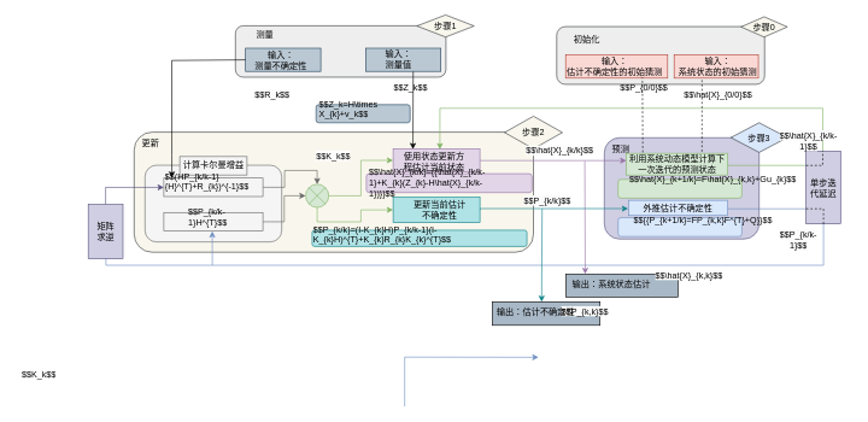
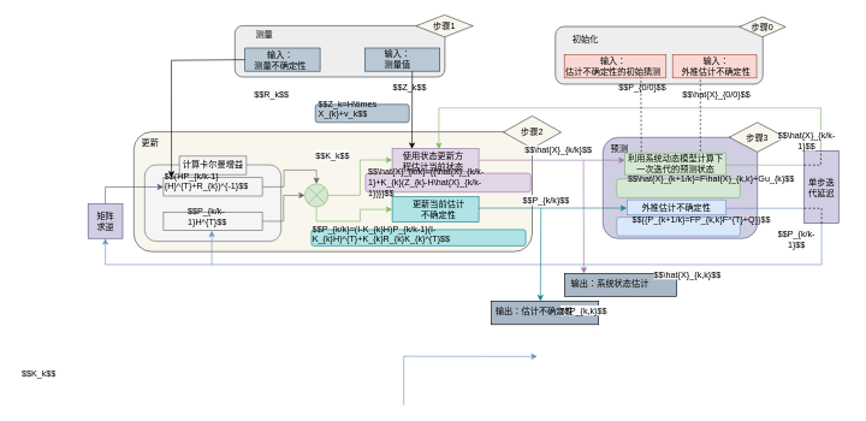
- <mxCell id="32" value="输入：&lt;div&gt;系统状态的初始猜测&lt;/div&gt;" style="text;html=1;align=center;verticalAlign=middle;whiteSpace=wrap;rounded=0;" vertex="1" parent="1"><mxGeometry x="931.5" y="76.35" width="120" height="30" as="geometry" /></mxCell>
+ <mxCell id="32" value="输入：&lt;div&gt;外推估计不确定性&lt;/div&gt;" style="text;html=1;align=center;verticalAlign=middle;whiteSpace=wrap;rounded=0;" vertex="1" parent="1"><mxGeometry x="931.5" y="76.35" width="120" height="30" as="geometry" /></mxCell>
- <mxCell id="38" value="步骤3" style="rhombus;whiteSpace=wrap;html=1;fillColor=#dae8fc;strokeColor=#36393d;" vertex="1" parent="1"><mxGeometry x="1010" y="169" width="78" height="41" as="geometry" /></mxCell>
+ <mxCell id="38" value="步骤3" style="rhombus;whiteSpace=wrap;html=1;fillColor=#f9f7ed;strokeColor=#36393d;" vertex="1" parent="1"><mxGeometry x="1010" y="169" width="78" height="41" as="geometry" /></mxCell>
- <mxCell id="77" value="矩阵&lt;div&gt;求逆&lt;/div&gt;" style="rounded=0;whiteSpace=wrap;html=1;fillColor=#d0cee2;strokeColor=#56517e;" vertex="1" parent="1"><mxGeometry x="121.5" y="282" width="48" height="75" as="geometry" /></mxCell>
+ <mxCell id="77" value="矩阵&lt;div&gt;求逆&lt;/div&gt;" style="rounded=0;whiteSpace=wrap;html=1;fillColor=#d0cee2;strokeColor=#56517e;" vertex="1" parent="1"><mxGeometry x="121.5" y="282" width="48" height="47.75" as="geometry" /></mxCell>
